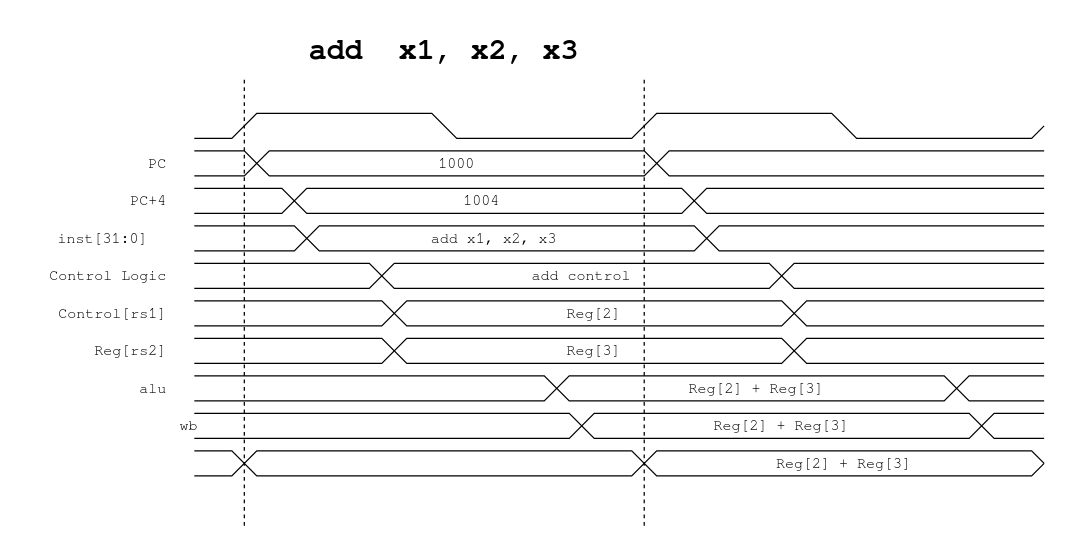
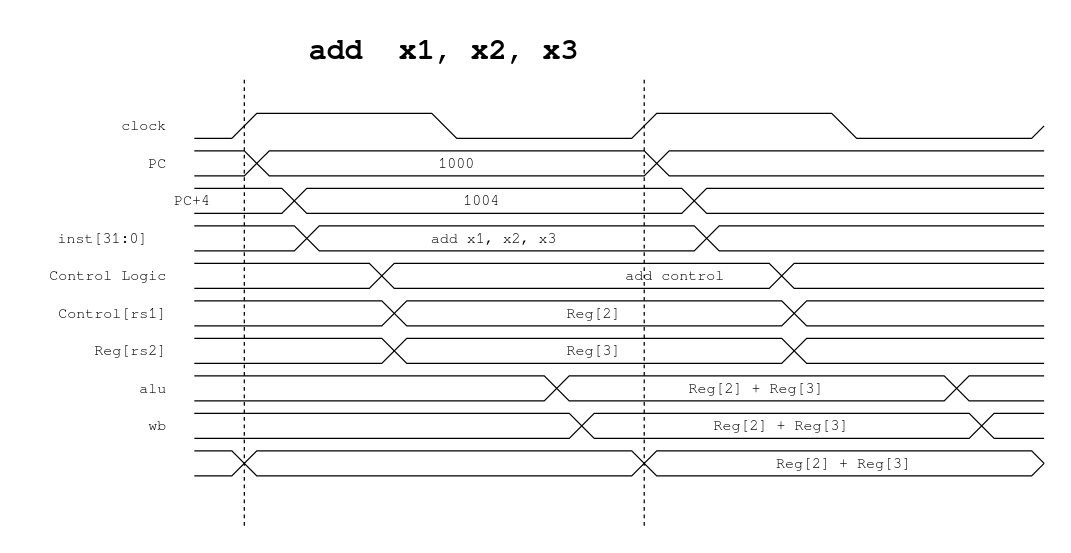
+ <mxCell id="3" value="&lt;font face=&quot;FreeMono&quot;&gt;clock&lt;/font&gt;" style="text;strokeColor=none;align=right;fillColor=none;html=1;verticalAlign=middle;whiteSpace=wrap;rounded=0;" vertex="1" parent="1"><mxGeometry x="35" y="90" width="100" height="20" as="geometry" /></mxCell>
- <mxCell id="8" value="&lt;font face=&quot;FreeMono&quot;&gt;PC+4&lt;/font&gt;" style="text;strokeColor=none;align=right;fillColor=none;html=1;verticalAlign=middle;whiteSpace=wrap;rounded=0;" vertex="1" parent="1"><mxGeometry x="35" y="150" width="100" height="20" as="geometry" /></mxCell>
+ <mxCell id="8" value="&lt;font face=&quot;FreeMono&quot;&gt;PC+4&lt;/font&gt;" style="text;strokeColor=none;align=right;fillColor=none;html=1;verticalAlign=middle;whiteSpace=wrap;rounded=0;" vertex="1" parent="1"><mxGeometry x="70" y="150" width="100" height="20" as="geometry" /></mxCell>
- <mxCell id="20" value="&lt;font face=&quot;FreeMono&quot;&gt;add control&lt;/font&gt;" style="text;strokeColor=none;align=center;fillColor=none;html=1;verticalAlign=middle;whiteSpace=wrap;rounded=0;" vertex="1" parent="1"><mxGeometry x="405" y="210" width="120" height="20" as="geometry" /></mxCell>
+ <mxCell id="20" value="&lt;font face=&quot;FreeMono&quot;&gt;add control&lt;/font&gt;" style="text;strokeColor=none;align=center;fillColor=none;html=1;verticalAlign=middle;whiteSpace=wrap;rounded=0;" vertex="1" parent="1"><mxGeometry x="480" y="210" width="120" height="20" as="geometry" /></mxCell>
- <mxCell id="33" value="&lt;font face=&quot;FreeMono&quot;&gt;wb&lt;/font&gt;" style="text;strokeColor=none;align=right;fillColor=none;html=1;verticalAlign=middle;whiteSpace=wrap;rounded=0;" vertex="1" parent="1"><mxGeometry x="60" y="330" width="100" height="20" as="geometry" /></mxCell>
+ <mxCell id="33" value="&lt;font face=&quot;FreeMono&quot;&gt;wb&lt;/font&gt;" style="text;strokeColor=none;align=right;fillColor=none;html=1;verticalAlign=middle;whiteSpace=wrap;rounded=0;" vertex="1" parent="1"><mxGeometry x="35" y="330" width="100" height="20" as="geometry" /></mxCell>
